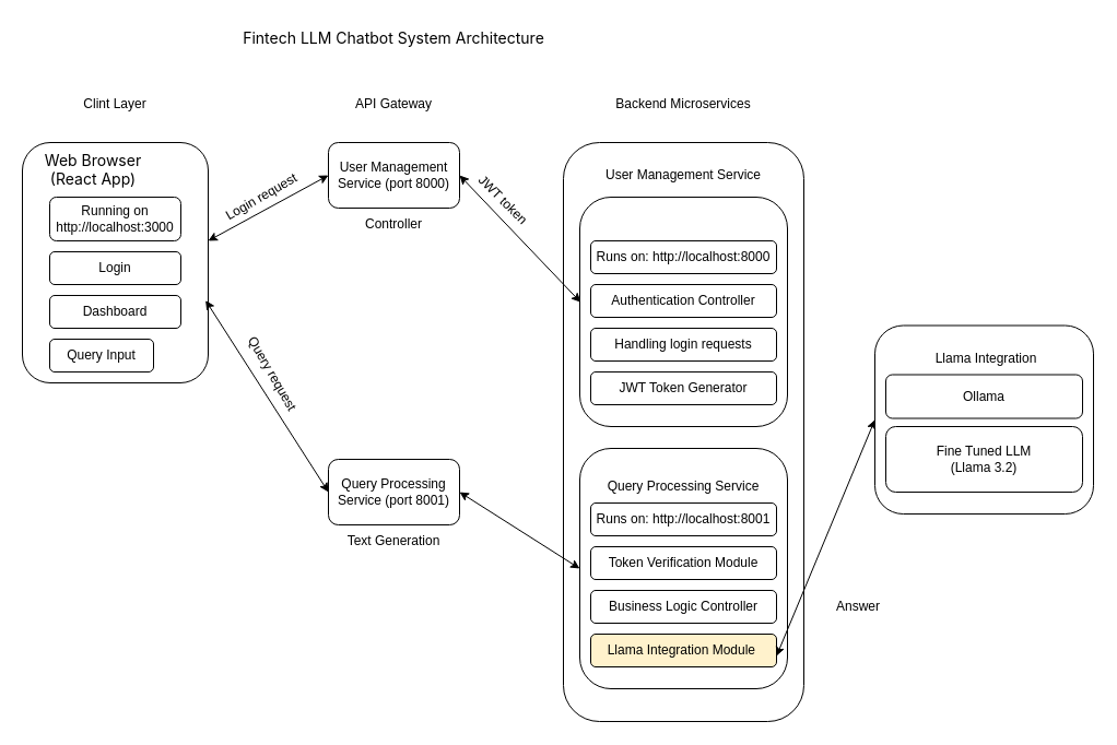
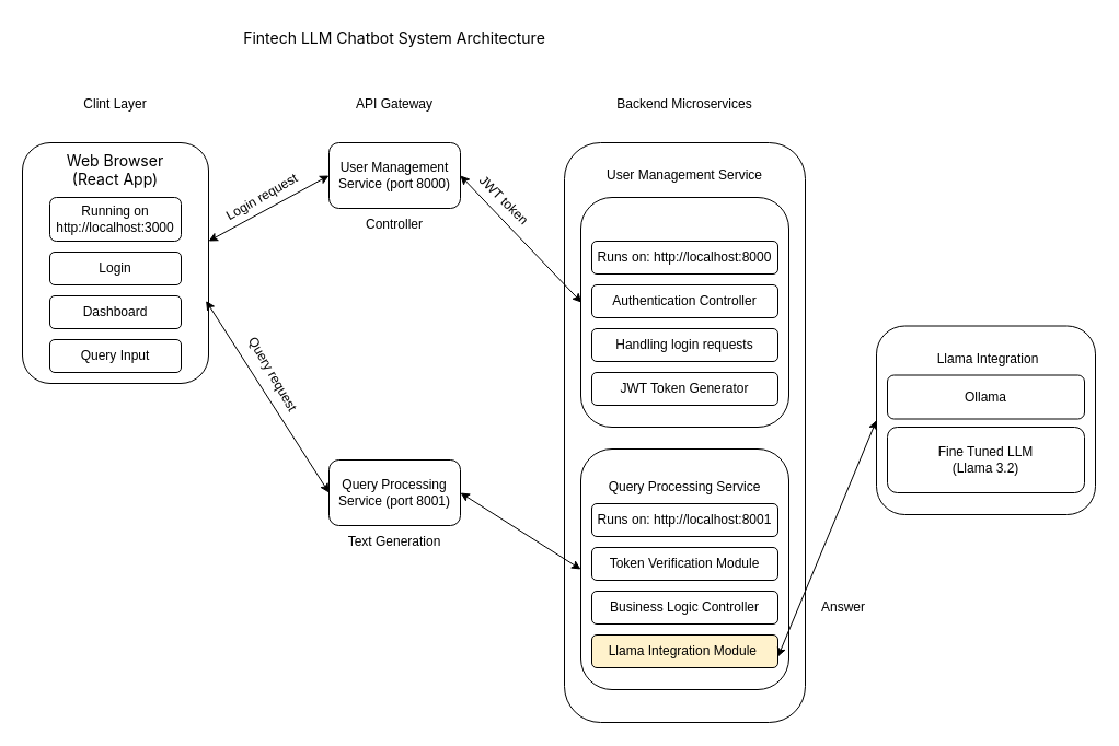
- <mxCell id="5" value="&lt;span style=&quot;font-family: Inter, system-ui, -apple-system, &amp;quot;Segoe UI&amp;quot;, Roboto, Ubuntu, Cantarell, &amp;quot;Noto Sans&amp;quot;, sans-serif, &amp;quot;Segoe UI&amp;quot;, Roboto, Ubuntu, Cantarell, &amp;quot;Noto Sans&amp;quot;, sans-serif; font-size: 14px; text-align: start;&quot;&gt;&lt;font style=&quot;color: rgb(0, 0, 0);&quot;&gt;Web Browser (React App)&lt;/font&gt;&lt;/span&gt;" style="text;html=1;align=center;verticalAlign=middle;whiteSpace=wrap;rounded=0;" vertex="1" parent="1"><mxGeometry x="25" y="140" width="120" height="30" as="geometry" /></mxCell>
+ <mxCell id="5" value="&lt;span style=&quot;font-family: Inter, system-ui, -apple-system, &amp;quot;Segoe UI&amp;quot;, Roboto, Ubuntu, Cantarell, &amp;quot;Noto Sans&amp;quot;, sans-serif, &amp;quot;Segoe UI&amp;quot;, Roboto, Ubuntu, Cantarell, &amp;quot;Noto Sans&amp;quot;, sans-serif; font-size: 14px; text-align: start;&quot;&gt;&lt;font style=&quot;color: rgb(0, 0, 0);&quot;&gt;Web Browser (React App)&lt;/font&gt;&lt;/span&gt;" style="text;html=1;align=center;verticalAlign=middle;whiteSpace=wrap;rounded=0;" vertex="1" parent="1"><mxGeometry x="45" y="140" width="120" height="30" as="geometry" /></mxCell>
- <mxCell id="9" value="Query Input" style="rounded=1;whiteSpace=wrap;html=1;" vertex="1" parent="1"><mxGeometry x="45" y="310" width="95" height="30" as="geometry" /></mxCell>
+ <mxCell id="9" value="Query Input" style="rounded=1;whiteSpace=wrap;html=1;" vertex="1" parent="1"><mxGeometry x="45" y="310" width="120" height="30" as="geometry" /></mxCell>
- <mxCell id="41" value="Answer" style="text;html=1;align=center;verticalAlign=middle;whiteSpace=wrap;rounded=0;" vertex="1" parent="1"><mxGeometry x="755" y="540" width="60" height="30" as="geometry" /></mxCell>
+ <mxCell id="41" value="Answer" style="text;html=1;align=center;verticalAlign=middle;whiteSpace=wrap;rounded=0;" vertex="1" parent="1"><mxGeometry x="740" y="540" width="60" height="30" as="geometry" /></mxCell>
